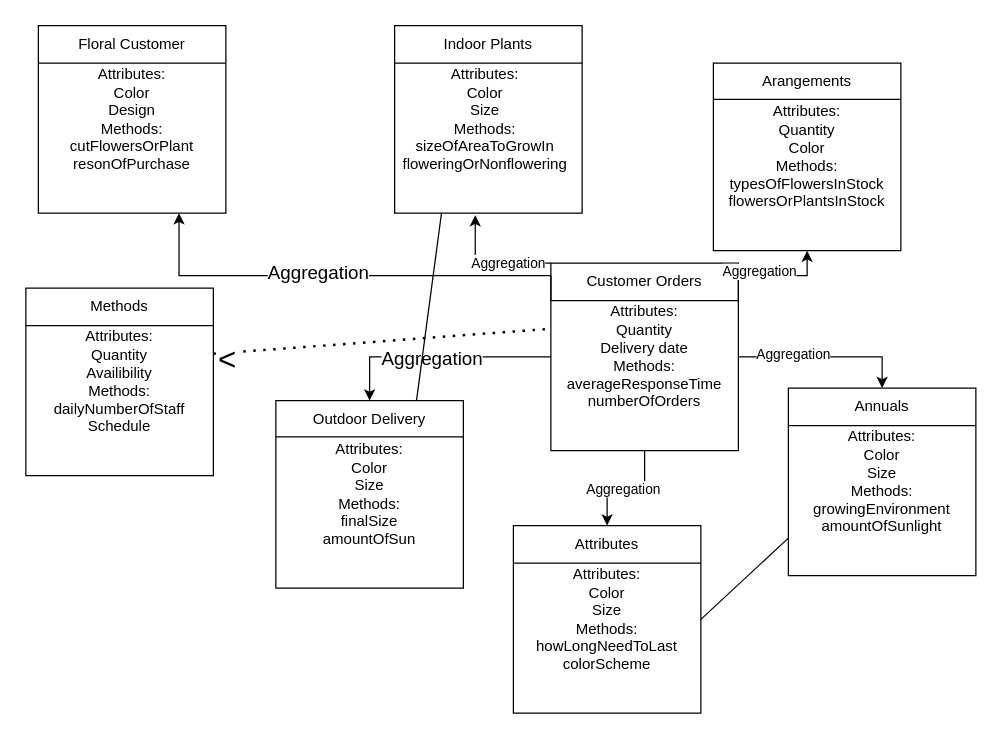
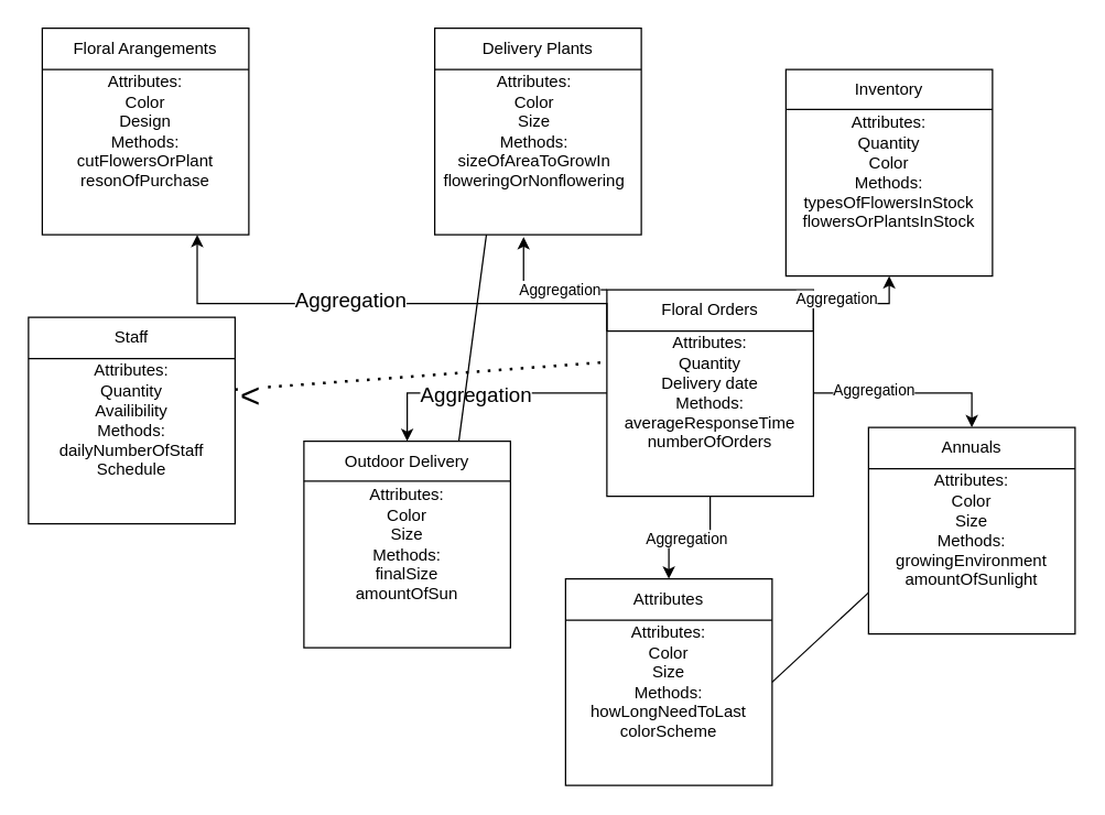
- <mxCell id="3" value="Floral Customer" style="text;html=1;align=center;verticalAlign=middle;whiteSpace=wrap;rounded=0;" vertex="1" parent="1"><mxGeometry x="30" y="20" width="150" height="30" as="geometry" /></mxCell>
+ <mxCell id="3" value="Floral Arangements" style="text;html=1;align=center;verticalAlign=middle;whiteSpace=wrap;rounded=0;" vertex="1" parent="1"><mxGeometry x="30" y="20" width="150" height="30" as="geometry" /></mxCell>
- <mxCell id="19" value="Indoor Plants" style="text;html=1;align=center;verticalAlign=middle;whiteSpace=wrap;rounded=0;" vertex="1" parent="1"><mxGeometry x="315" y="20" width="150" height="30" as="geometry" /></mxCell>
+ <mxCell id="19" value="Delivery Plants" style="text;html=1;align=center;verticalAlign=middle;whiteSpace=wrap;rounded=0;" vertex="1" parent="1"><mxGeometry x="315" y="20" width="150" height="30" as="geometry" /></mxCell>
- <mxCell id="11" value="Arangements" style="text;html=1;align=center;verticalAlign=middle;whiteSpace=wrap;rounded=0;" vertex="1" parent="1"><mxGeometry x="570" y="50" width="150" height="30" as="geometry" /></mxCell>
+ <mxCell id="11" value="Inventory" style="text;html=1;align=center;verticalAlign=middle;whiteSpace=wrap;rounded=0;" vertex="1" parent="1"><mxGeometry x="570" y="50" width="150" height="30" as="geometry" /></mxCell>
- <mxCell id="9" value="Customer Orders" style="text;html=1;align=center;verticalAlign=middle;whiteSpace=wrap;rounded=0;" vertex="1" parent="1"><mxGeometry x="440" y="210" width="150" height="30" as="geometry" /></mxCell>
+ <mxCell id="9" value="Floral Orders" style="text;html=1;align=center;verticalAlign=middle;whiteSpace=wrap;rounded=0;" vertex="1" parent="1"><mxGeometry x="440" y="210" width="150" height="30" as="geometry" /></mxCell>
- <mxCell id="13" value="Methods" style="text;html=1;align=center;verticalAlign=middle;whiteSpace=wrap;rounded=0;" vertex="1" parent="1"><mxGeometry x="20" y="230" width="150" height="30" as="geometry" /></mxCell>
+ <mxCell id="13" value="Staff" style="text;html=1;align=center;verticalAlign=middle;whiteSpace=wrap;rounded=0;" vertex="1" parent="1"><mxGeometry x="20" y="230" width="150" height="30" as="geometry" /></mxCell>
